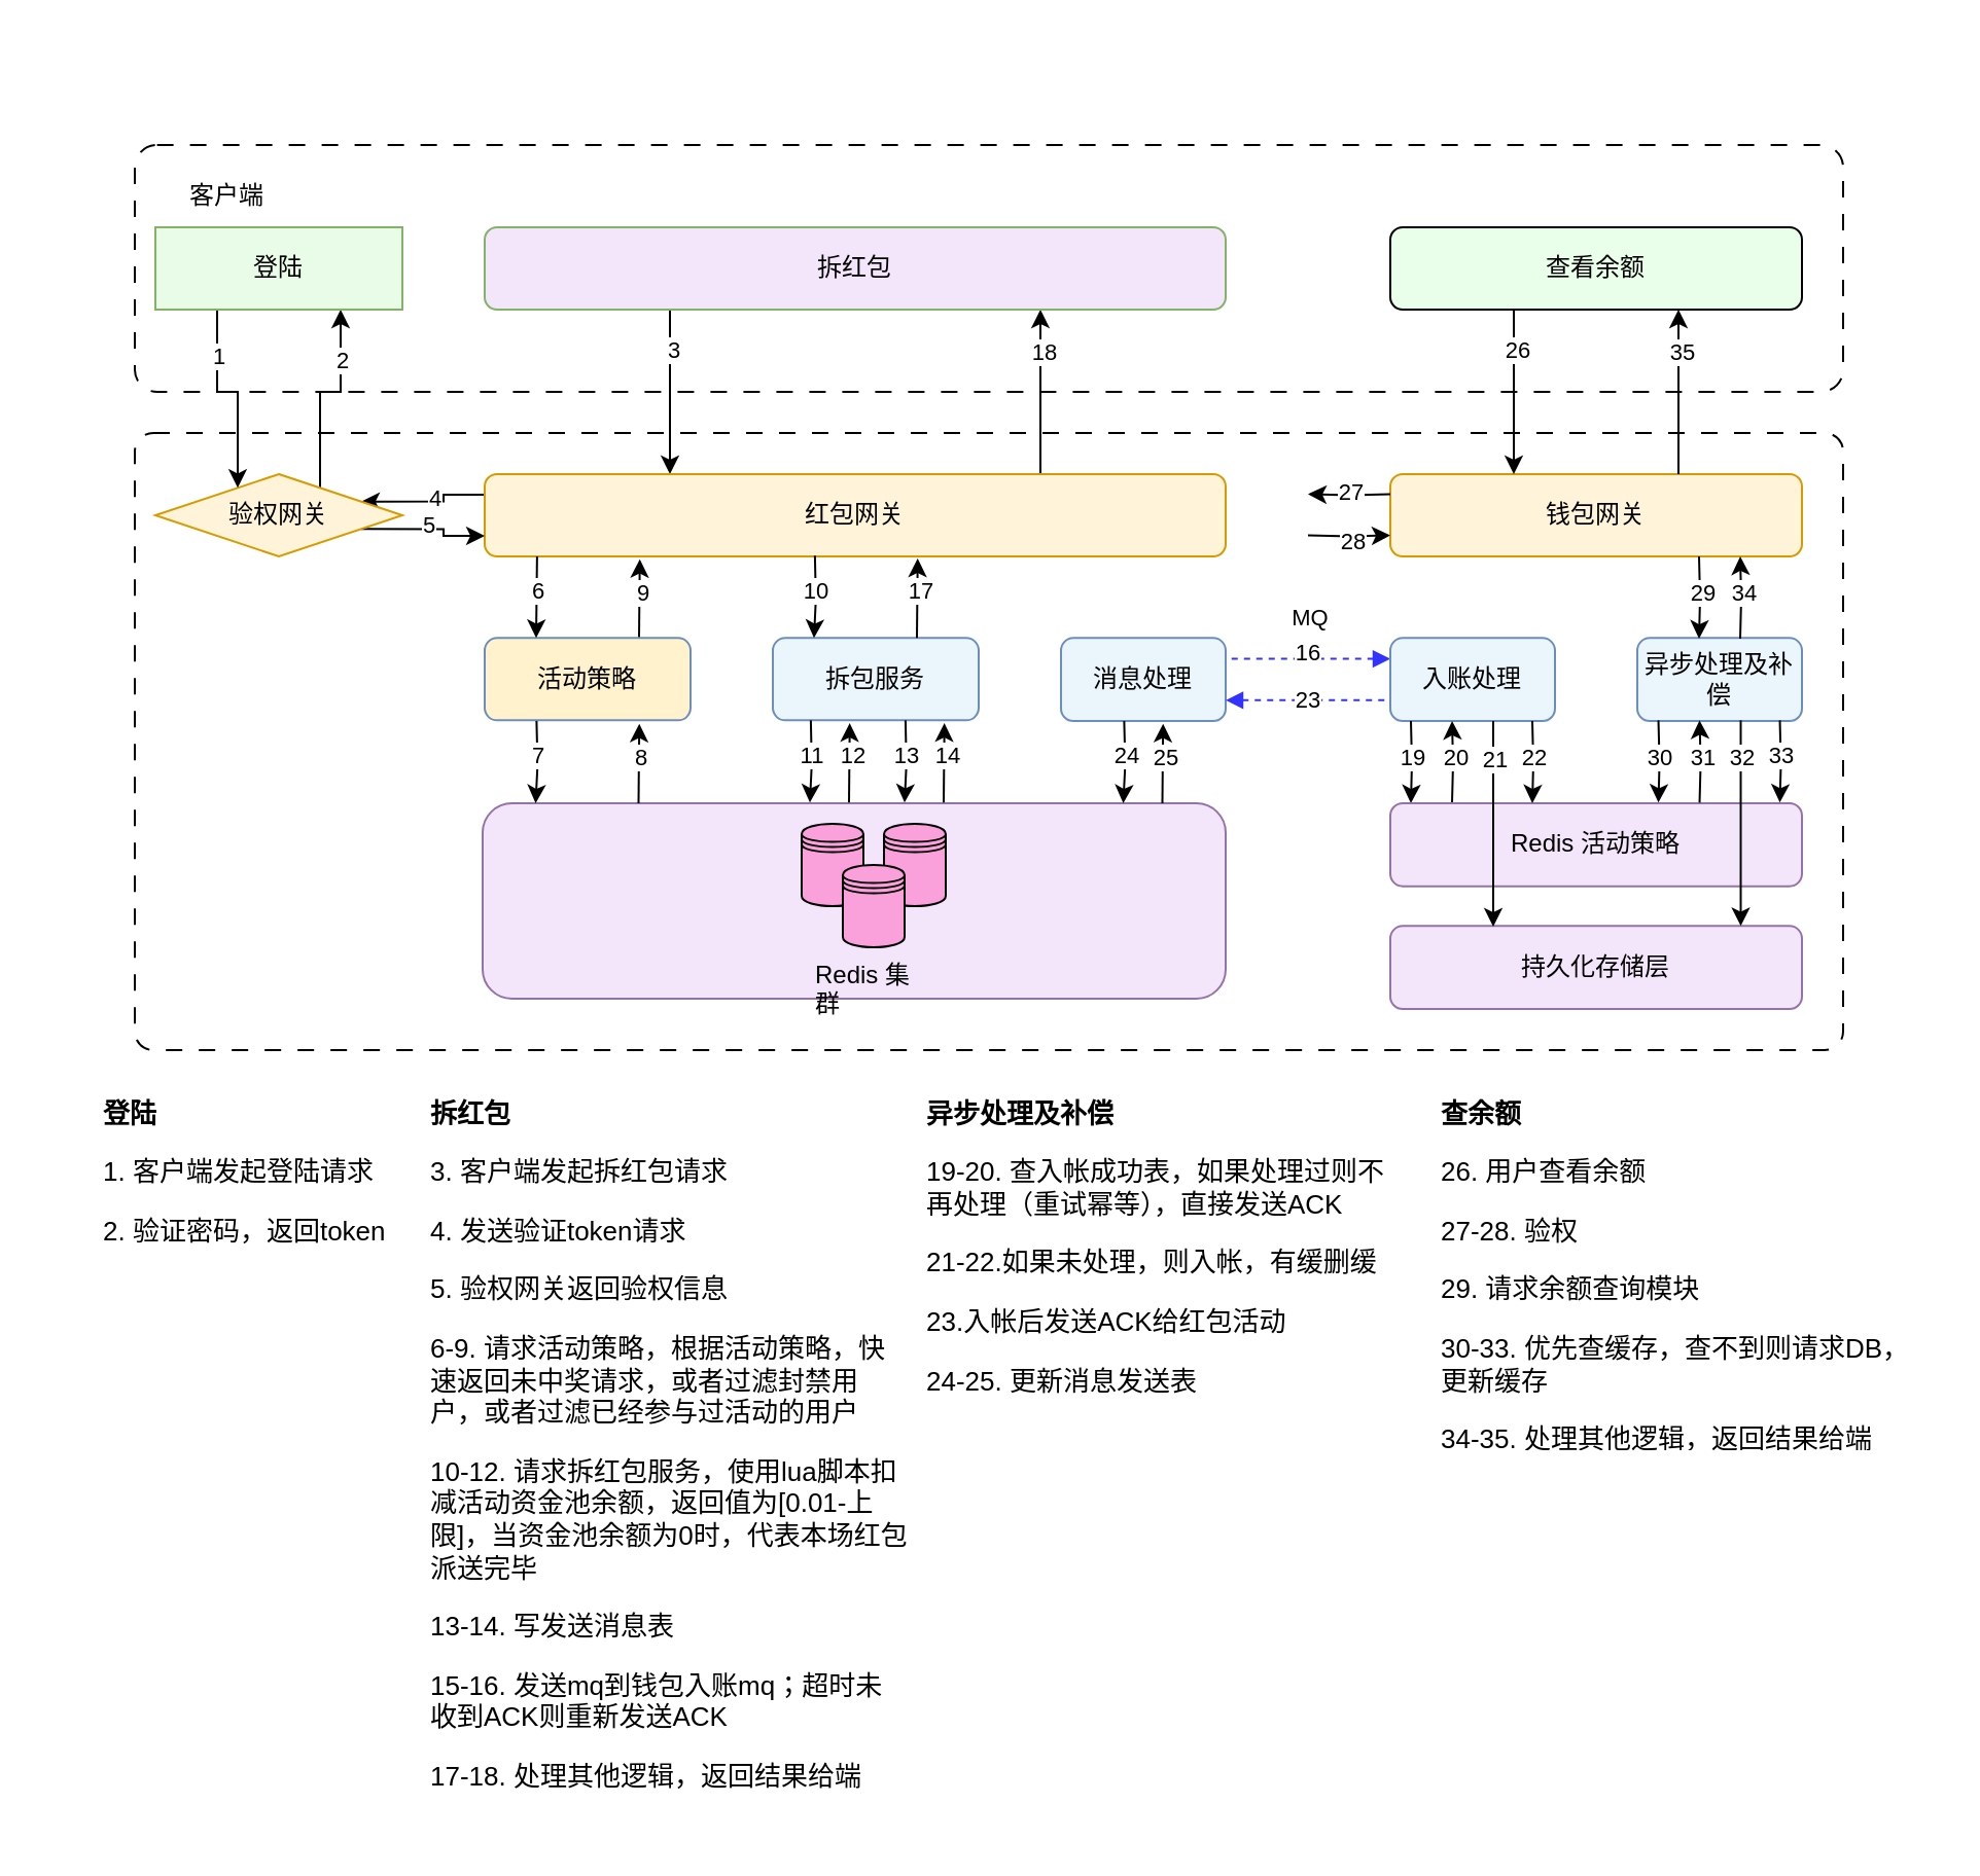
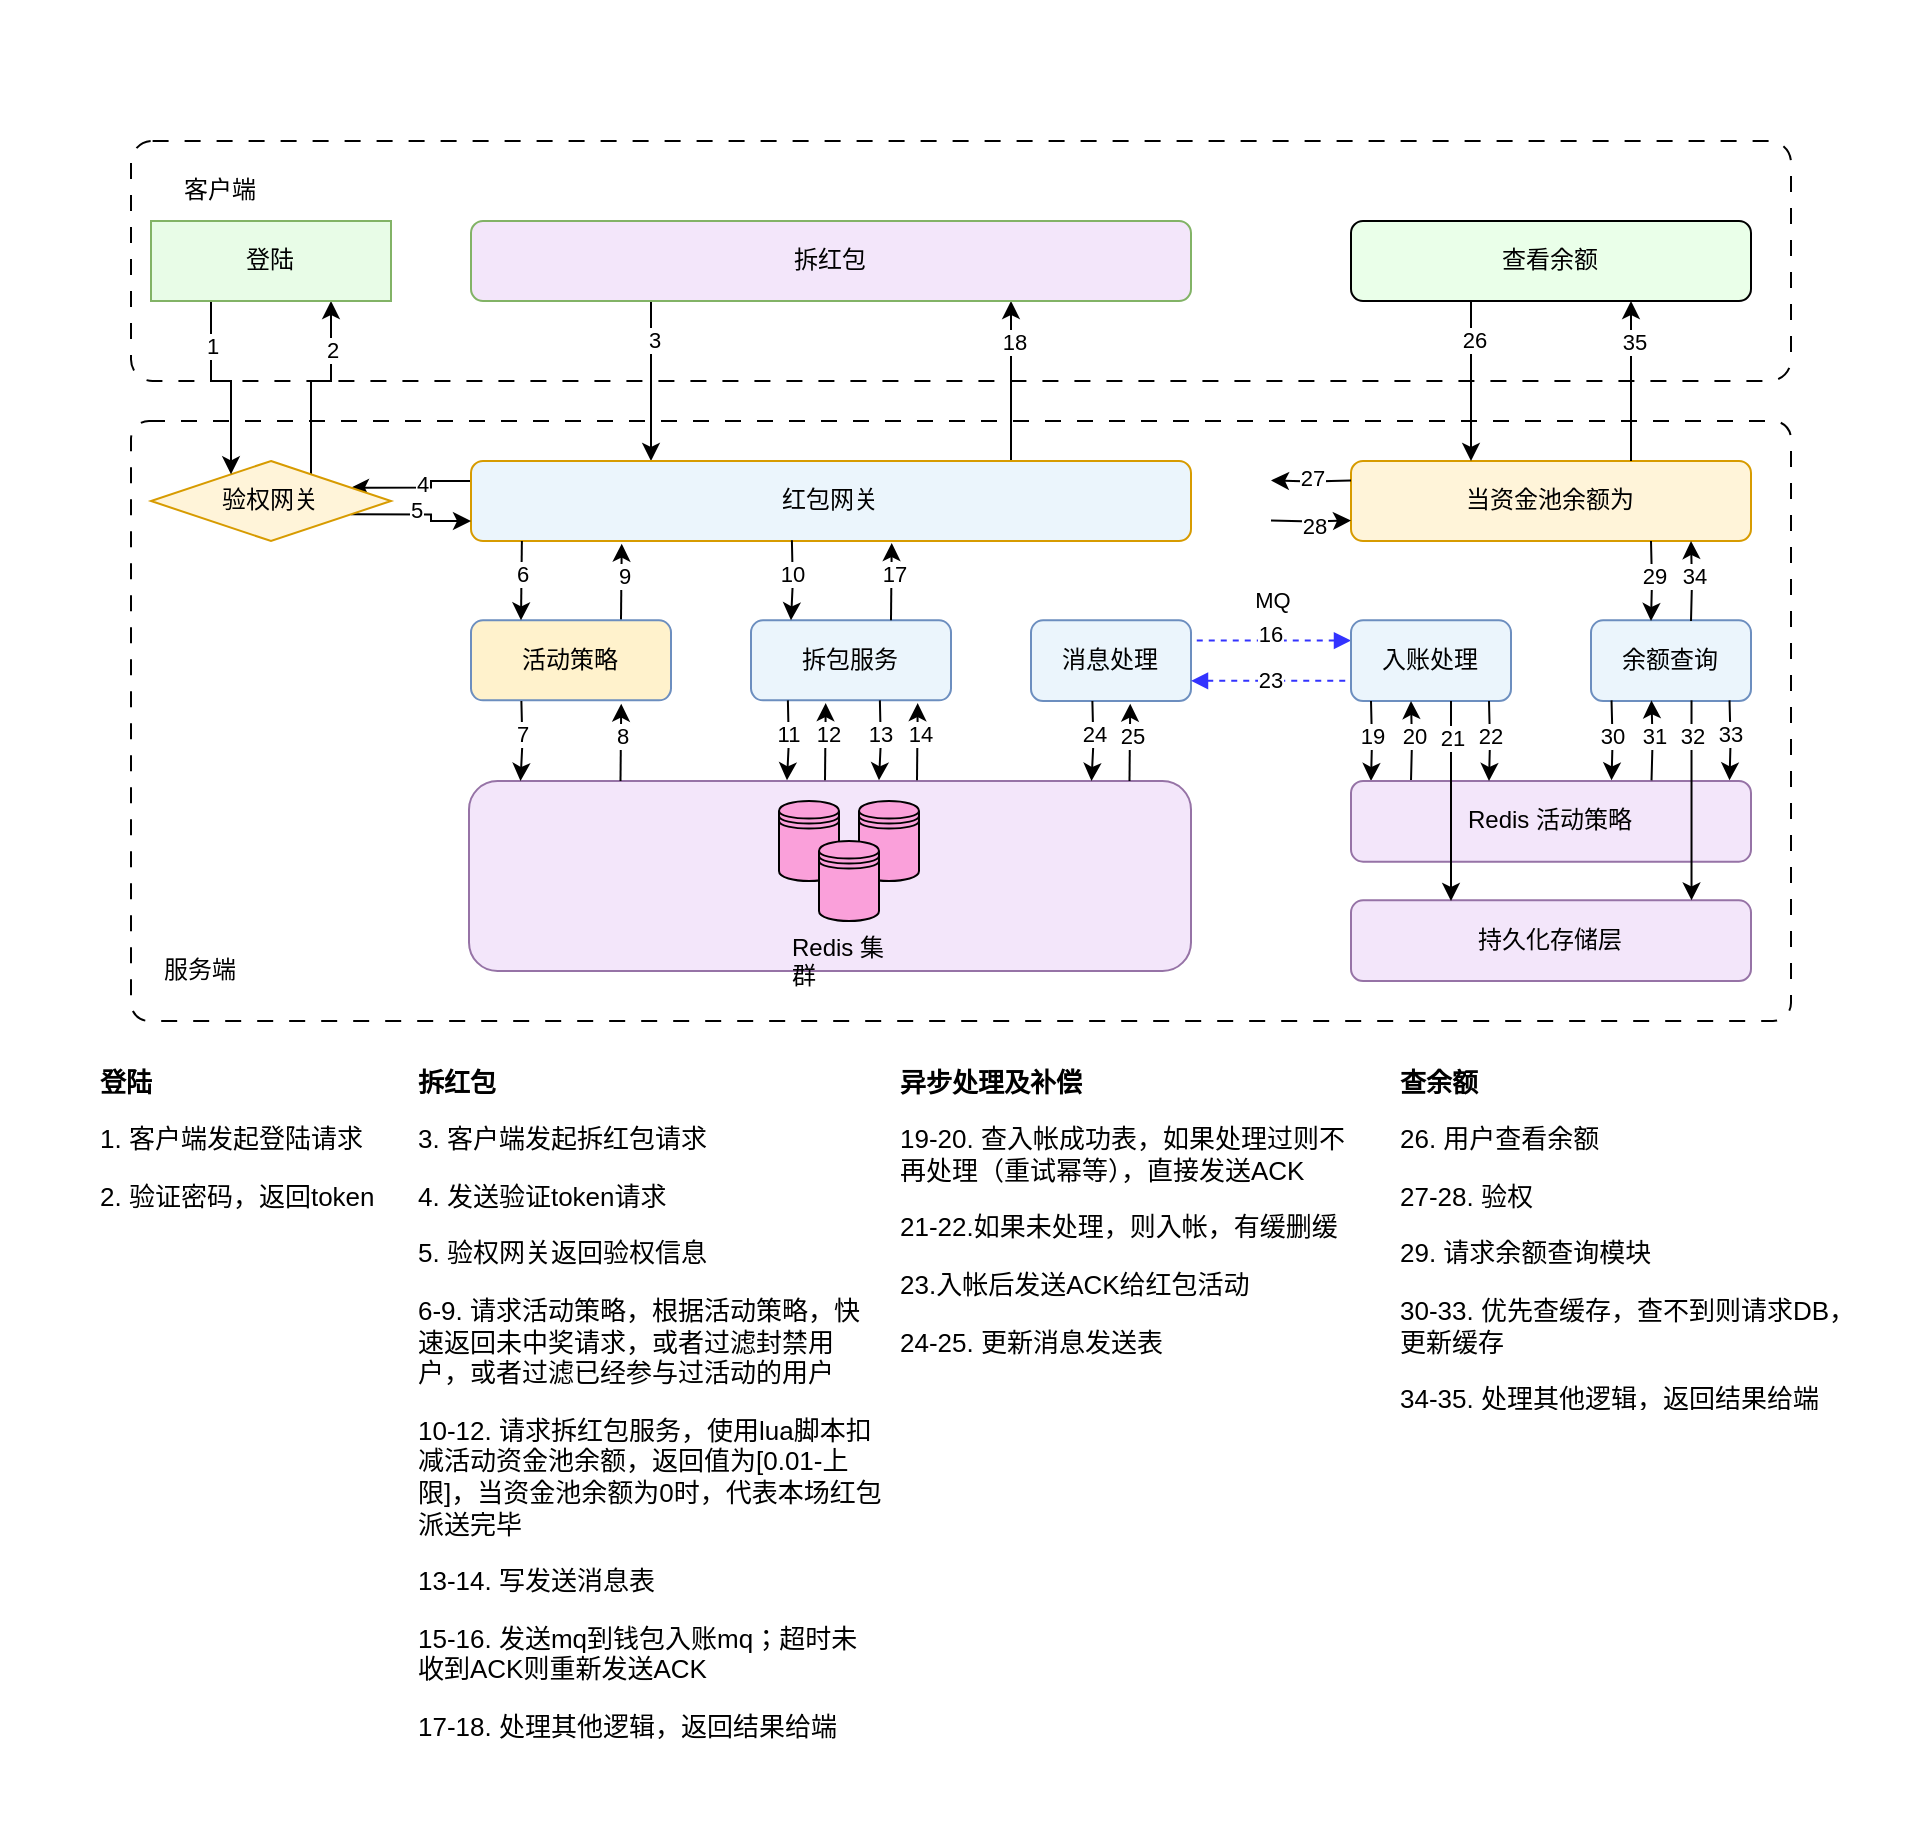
- <mxCell id="14" value="红包网关" style="rounded=1;whiteSpace=wrap;html=1;fillColor=#FFF4D9;strokeColor=#d79b00;" vertex="1" parent="1"><mxGeometry x="235" y="230" width="360" height="40" as="geometry" /></mxCell>
+ <mxCell id="14" value="红包网关" style="rounded=1;whiteSpace=wrap;html=1;fillColor=#ebf5fc;strokeColor=#d79b00;" vertex="1" parent="1"><mxGeometry x="235" y="230" width="360" height="40" as="geometry" /></mxCell>
- <mxCell id="15" value="钱包网关" style="rounded=1;whiteSpace=wrap;html=1;fillColor=#FFF4D9;strokeColor=#d79b00;" vertex="1" parent="1"><mxGeometry x="675" y="230" width="200" height="40" as="geometry" /></mxCell>
+ <mxCell id="15" value="当资金池余额为" style="rounded=1;whiteSpace=wrap;html=1;fillColor=#FFF4D9;strokeColor=#d79b00;" vertex="1" parent="1"><mxGeometry x="675" y="230" width="200" height="40" as="geometry" /></mxCell>
- <mxCell id="74" value="异步处理及补偿" style="rounded=1;whiteSpace=wrap;html=1;fillColor=#EBF5FC;strokeColor=#6c8ebf;" vertex="1" parent="1"><mxGeometry x="795" y="309.68" width="80" height="40.32" as="geometry" /></mxCell>
+ <mxCell id="74" value="余额查询" style="rounded=1;whiteSpace=wrap;html=1;fillColor=#EBF5FC;strokeColor=#6c8ebf;" vertex="1" parent="1"><mxGeometry x="795" y="309.68" width="80" height="40.32" as="geometry" /></mxCell>
+ <mxCell id="98" value="服务端" style="text;html=1;strokeColor=none;fillColor=none;align=center;verticalAlign=middle;whiteSpace=wrap;rounded=0;" vertex="1" parent="1"><mxGeometry x="75" y="470" width="50" height="30" as="geometry" /></mxCell>
